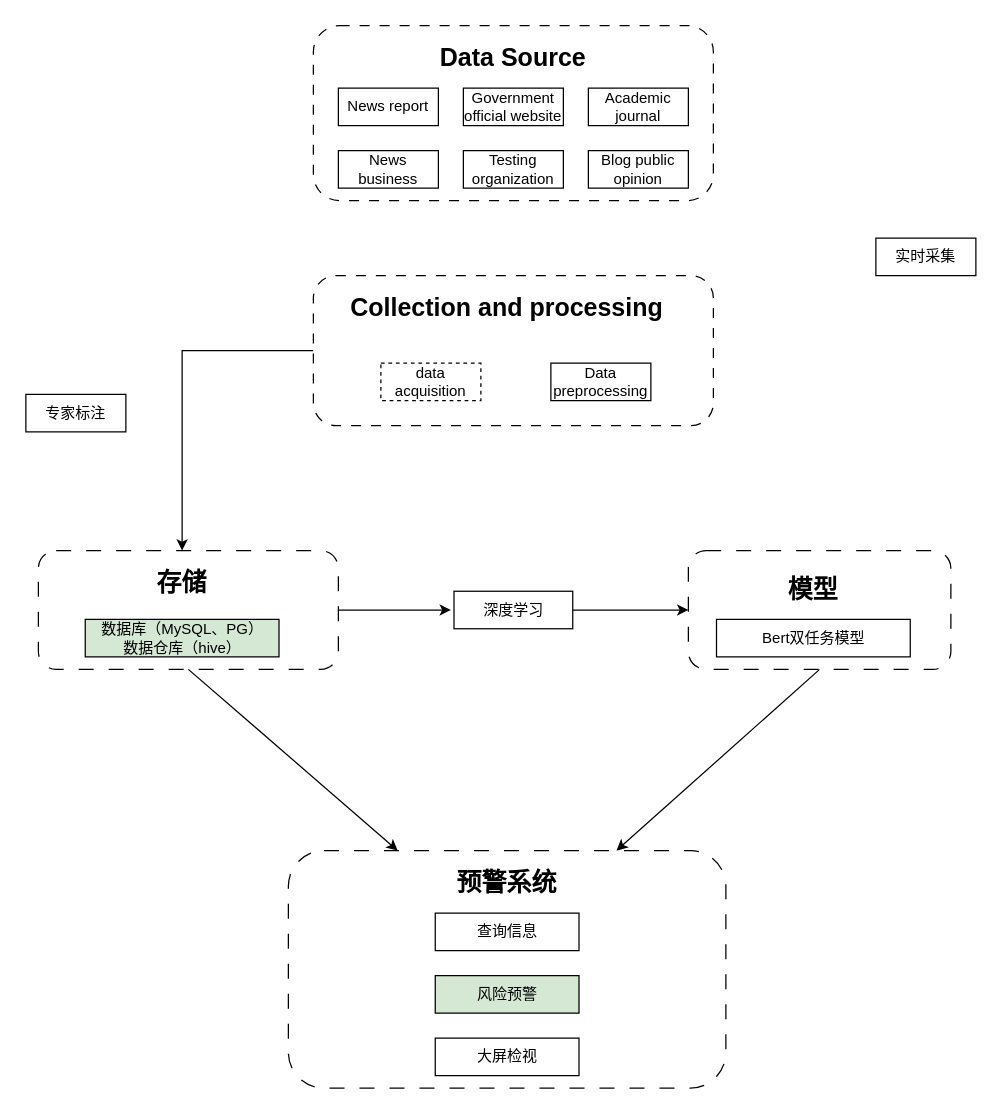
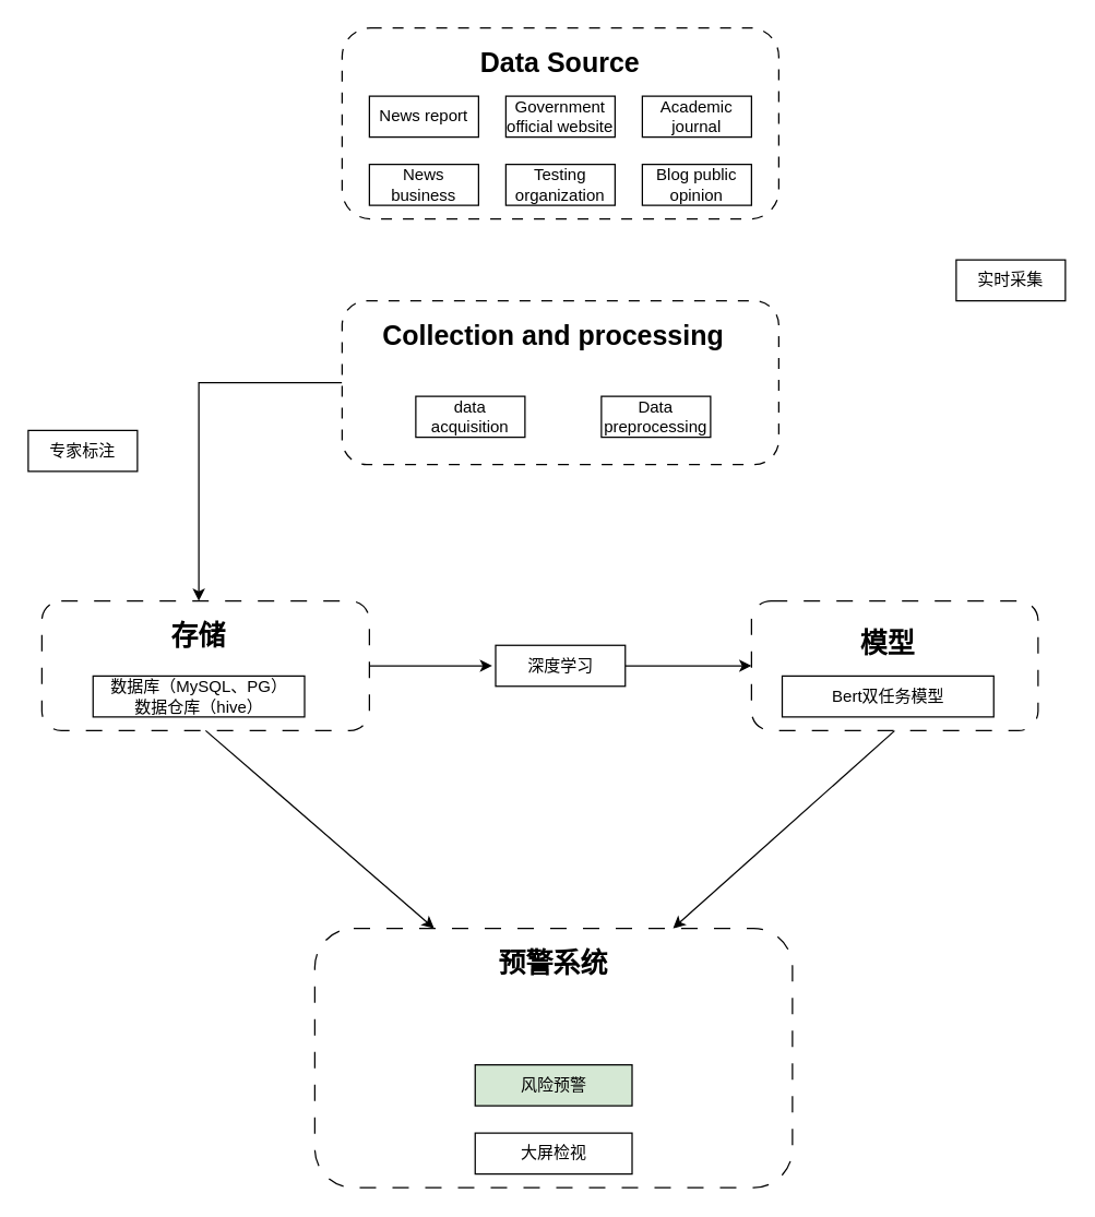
- <mxCell id="13" value="&lt;div&gt;data acquisition&lt;/div&gt;" style="rounded=0;whiteSpace=wrap;html=1;movable=1;resizable=1;rotatable=1;deletable=1;editable=1;locked=0;connectable=1;dashed=1;" parent="1" vertex="1"><mxGeometry x="304" y="290" width="80" height="30" as="geometry" /></mxCell>
+ <mxCell id="13" value="&lt;div&gt;data acquisition&lt;/div&gt;" style="rounded=0;whiteSpace=wrap;html=1;movable=1;resizable=1;rotatable=1;deletable=1;editable=1;locked=0;connectable=1;" parent="1" vertex="1"><mxGeometry x="304" y="290" width="80" height="30" as="geometry" /></mxCell>
- <mxCell id="19" value="数据库（MySQL、PG）&lt;br&gt;数据仓库（hive）" style="rounded=0;whiteSpace=wrap;html=1;fillColor=#d5e8d4;" parent="1" vertex="1"><mxGeometry x="67.5" y="495" width="155" height="30" as="geometry" /></mxCell>
+ <mxCell id="19" value="数据库（MySQL、PG）&lt;br&gt;数据仓库（hive）" style="rounded=0;whiteSpace=wrap;html=1;" parent="1" vertex="1"><mxGeometry x="67.5" y="495" width="155" height="30" as="geometry" /></mxCell>
- <mxCell id="26" value="查询信息" style="rounded=0;whiteSpace=wrap;html=1;" parent="1" vertex="1"><mxGeometry x="347.5" y="730" width="115" height="30" as="geometry" /></mxCell>
